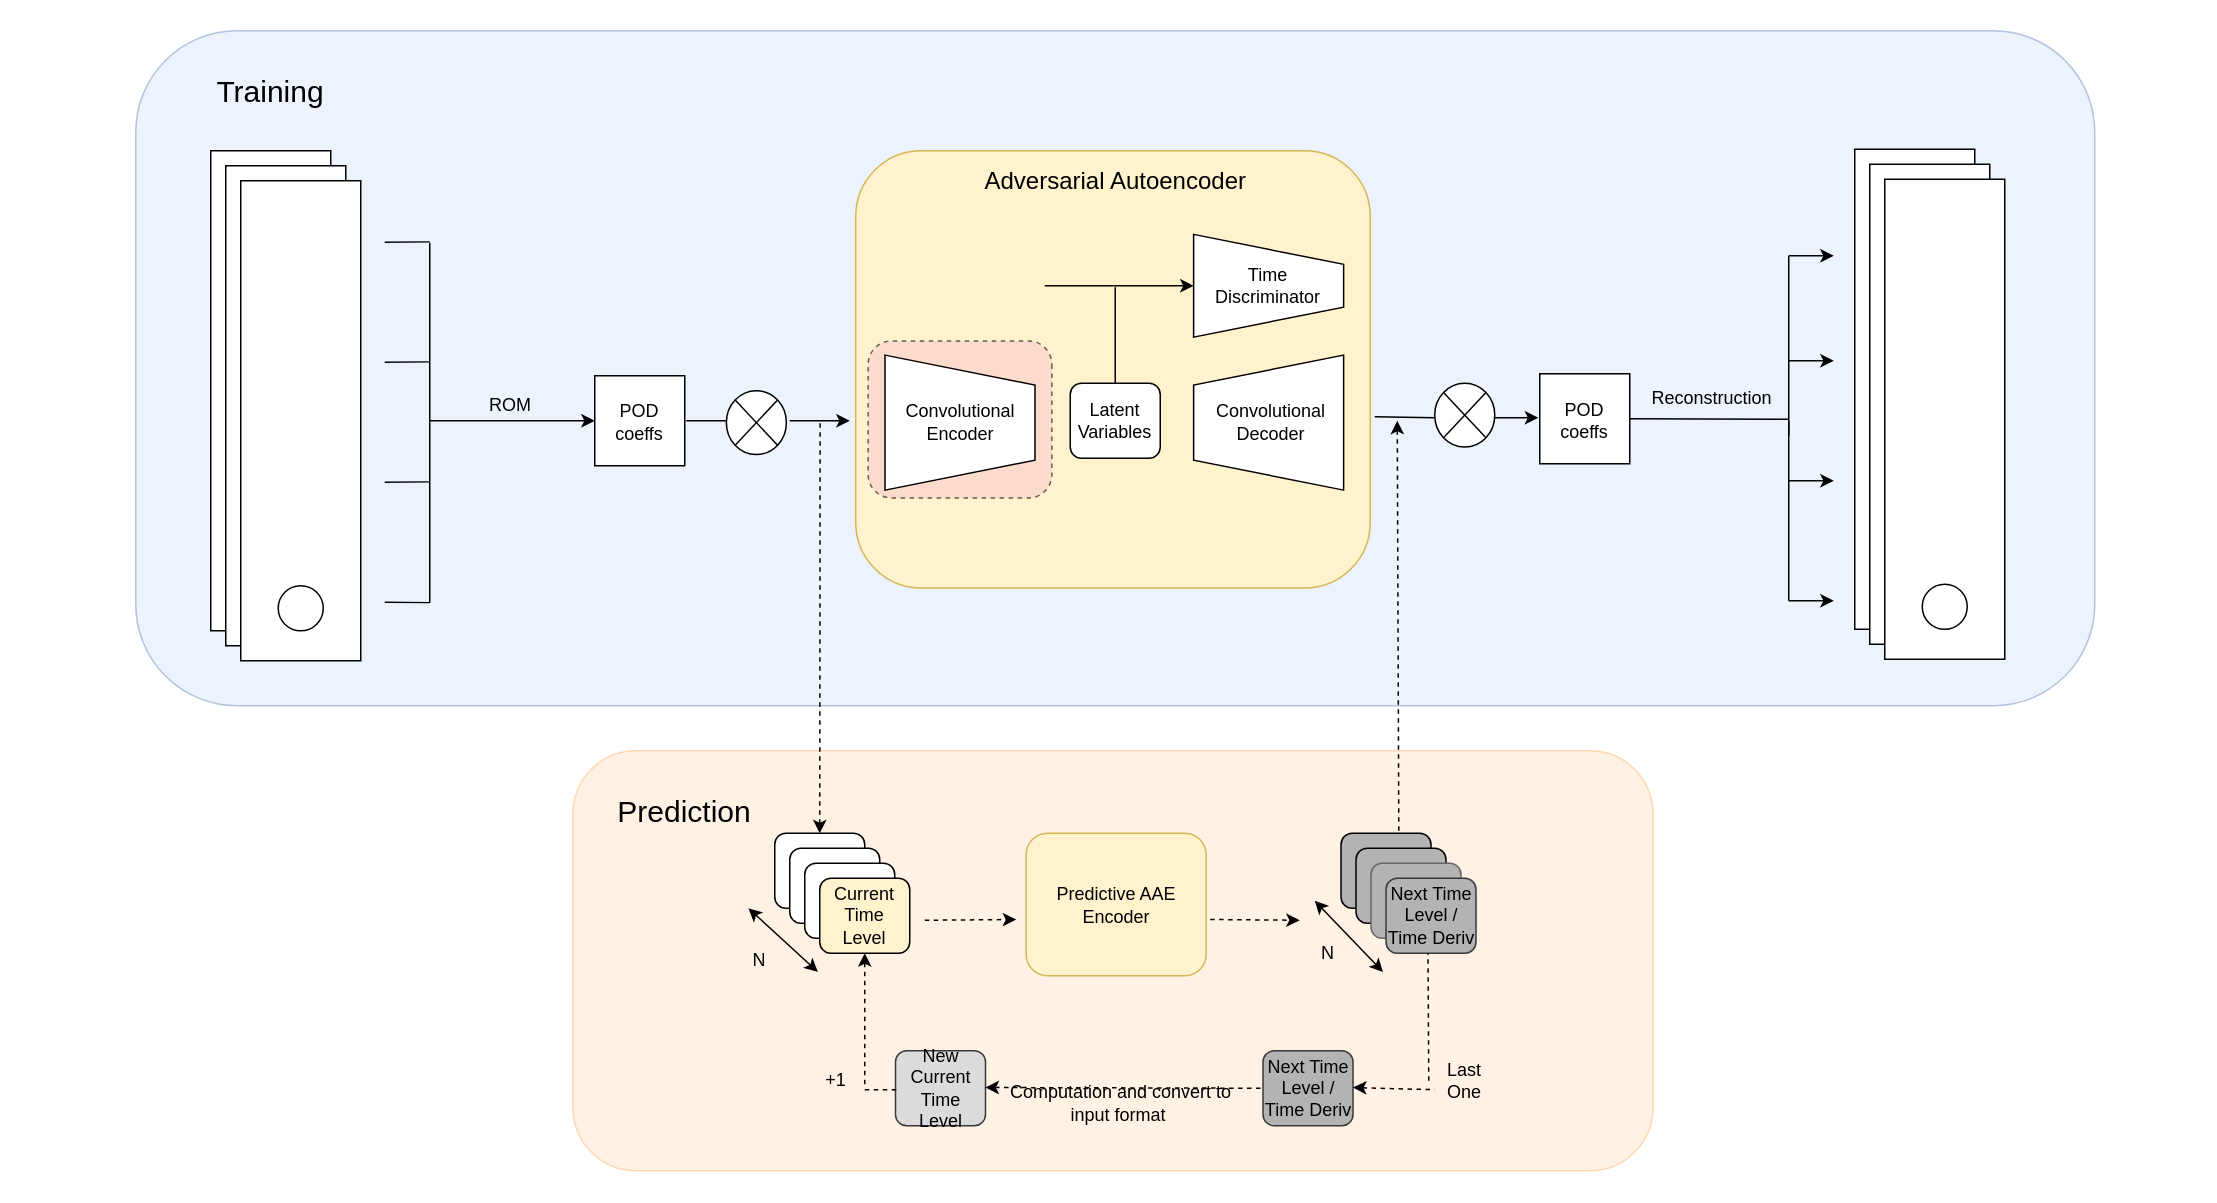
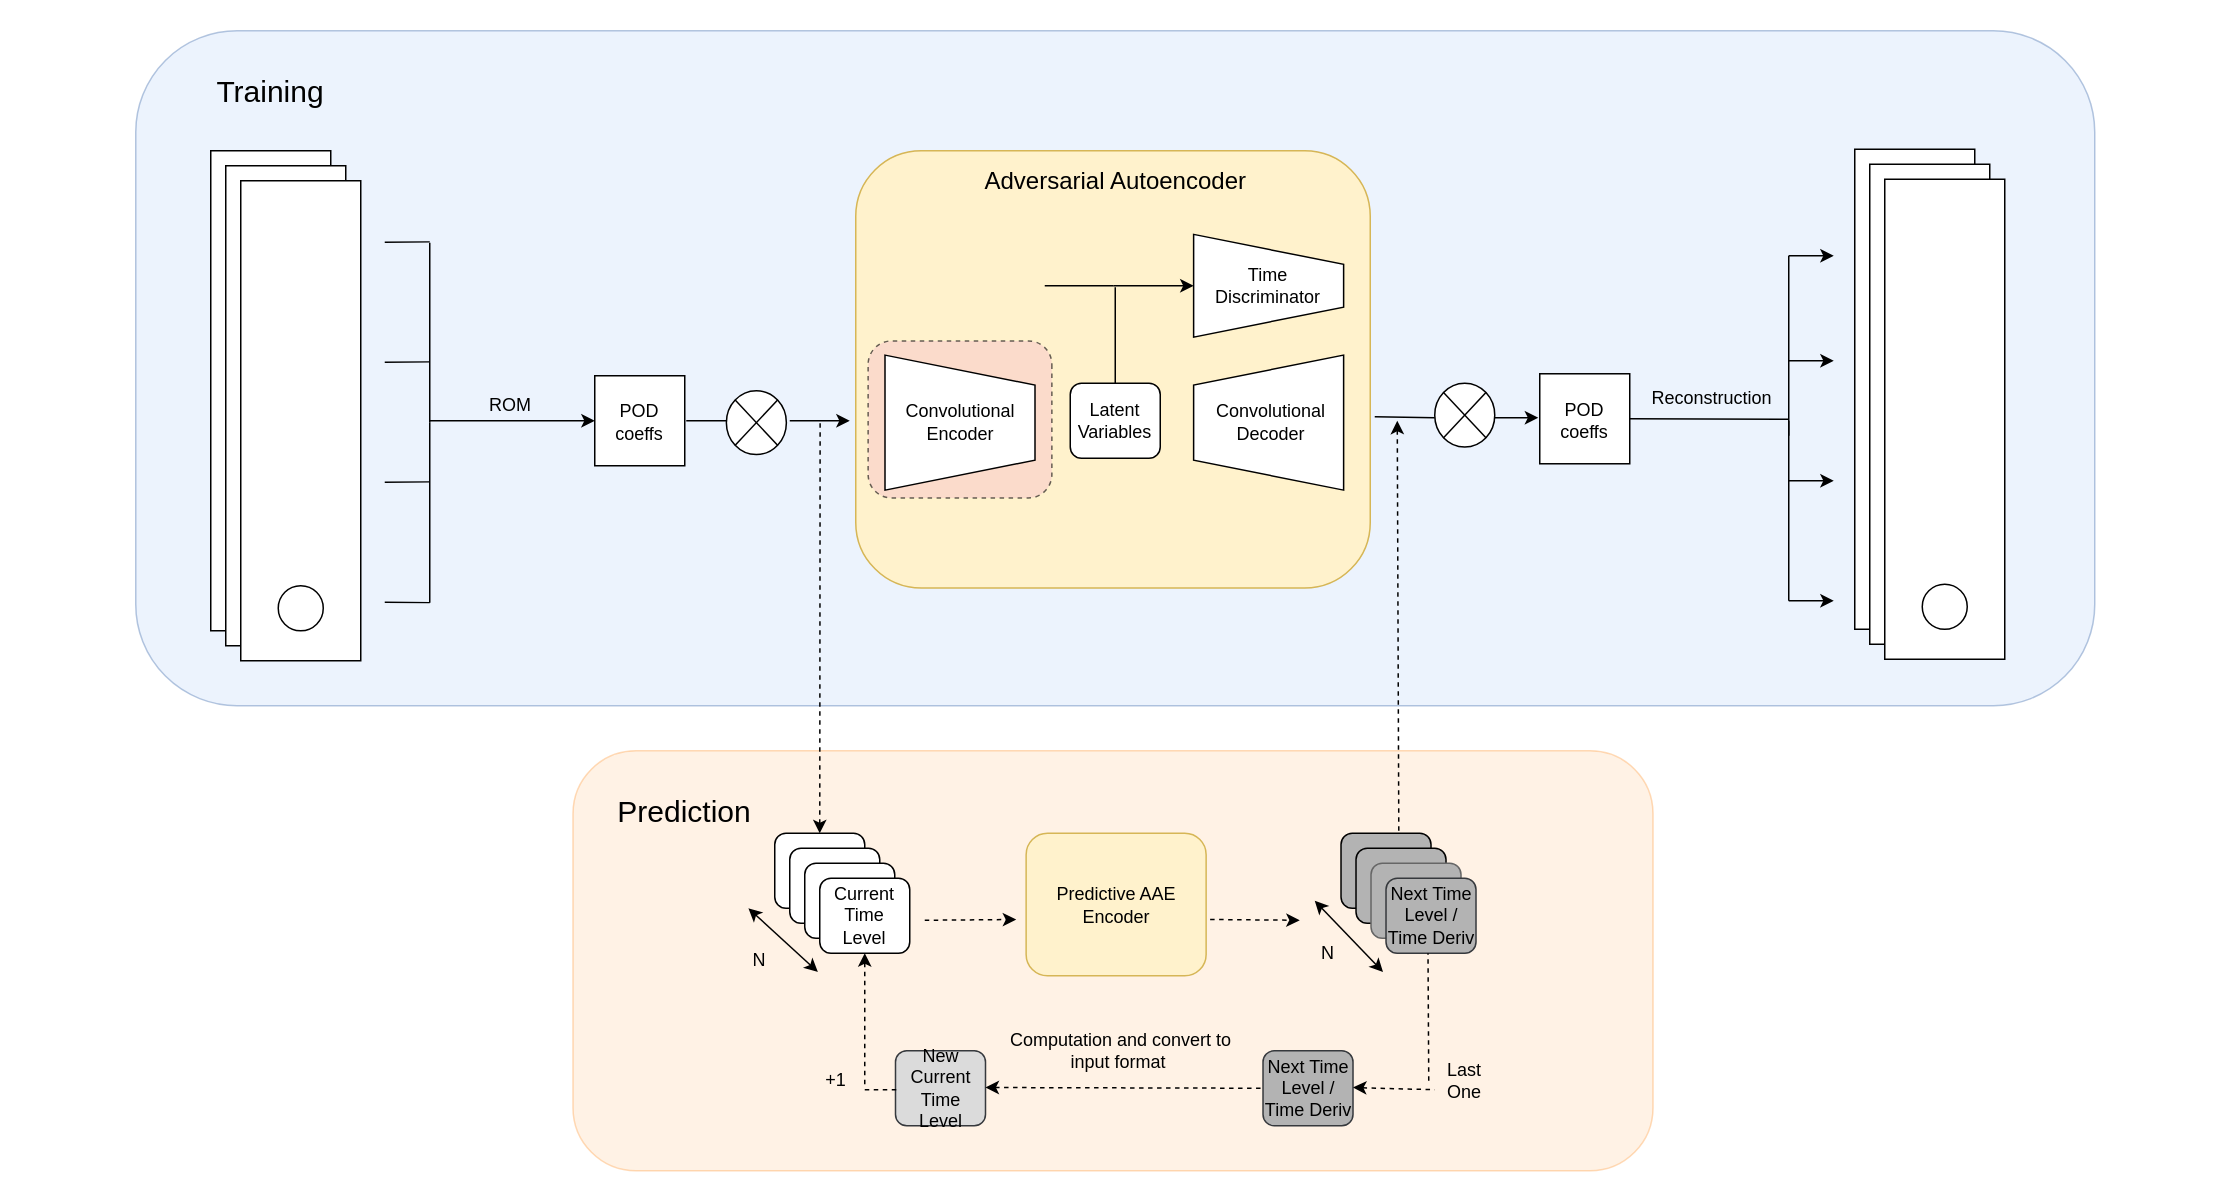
- <mxCell id="49" value="Current Time Level" style="rounded=1;whiteSpace=wrap;html=1;strokeColor=#000000;fillColor=#fff2cc;" parent="1" vertex="1"><mxGeometry x="546" y="585" width="60" height="50" as="geometry" /></mxCell>
+ <mxCell id="49" value="Current Time Level" style="rounded=1;whiteSpace=wrap;html=1;strokeColor=#000000;fillColor=#FFFFFF;" parent="1" vertex="1"><mxGeometry x="546" y="585" width="60" height="50" as="geometry" /></mxCell>
- <mxCell id="72" value="Computation and convert to input format&amp;nbsp;" style="text;html=1;strokeColor=none;fillColor=none;align=center;verticalAlign=middle;whiteSpace=wrap;rounded=0;" parent="1" vertex="1"><mxGeometry x="667" y="725" width="160" height="20" as="geometry" /></mxCell>
+ <mxCell id="72" value="Computation and convert to input format&amp;nbsp;" style="text;html=1;strokeColor=none;fillColor=none;align=center;verticalAlign=middle;whiteSpace=wrap;rounded=0;" parent="1" vertex="1"><mxGeometry x="667" y="690" width="160" height="20" as="geometry" /></mxCell>
